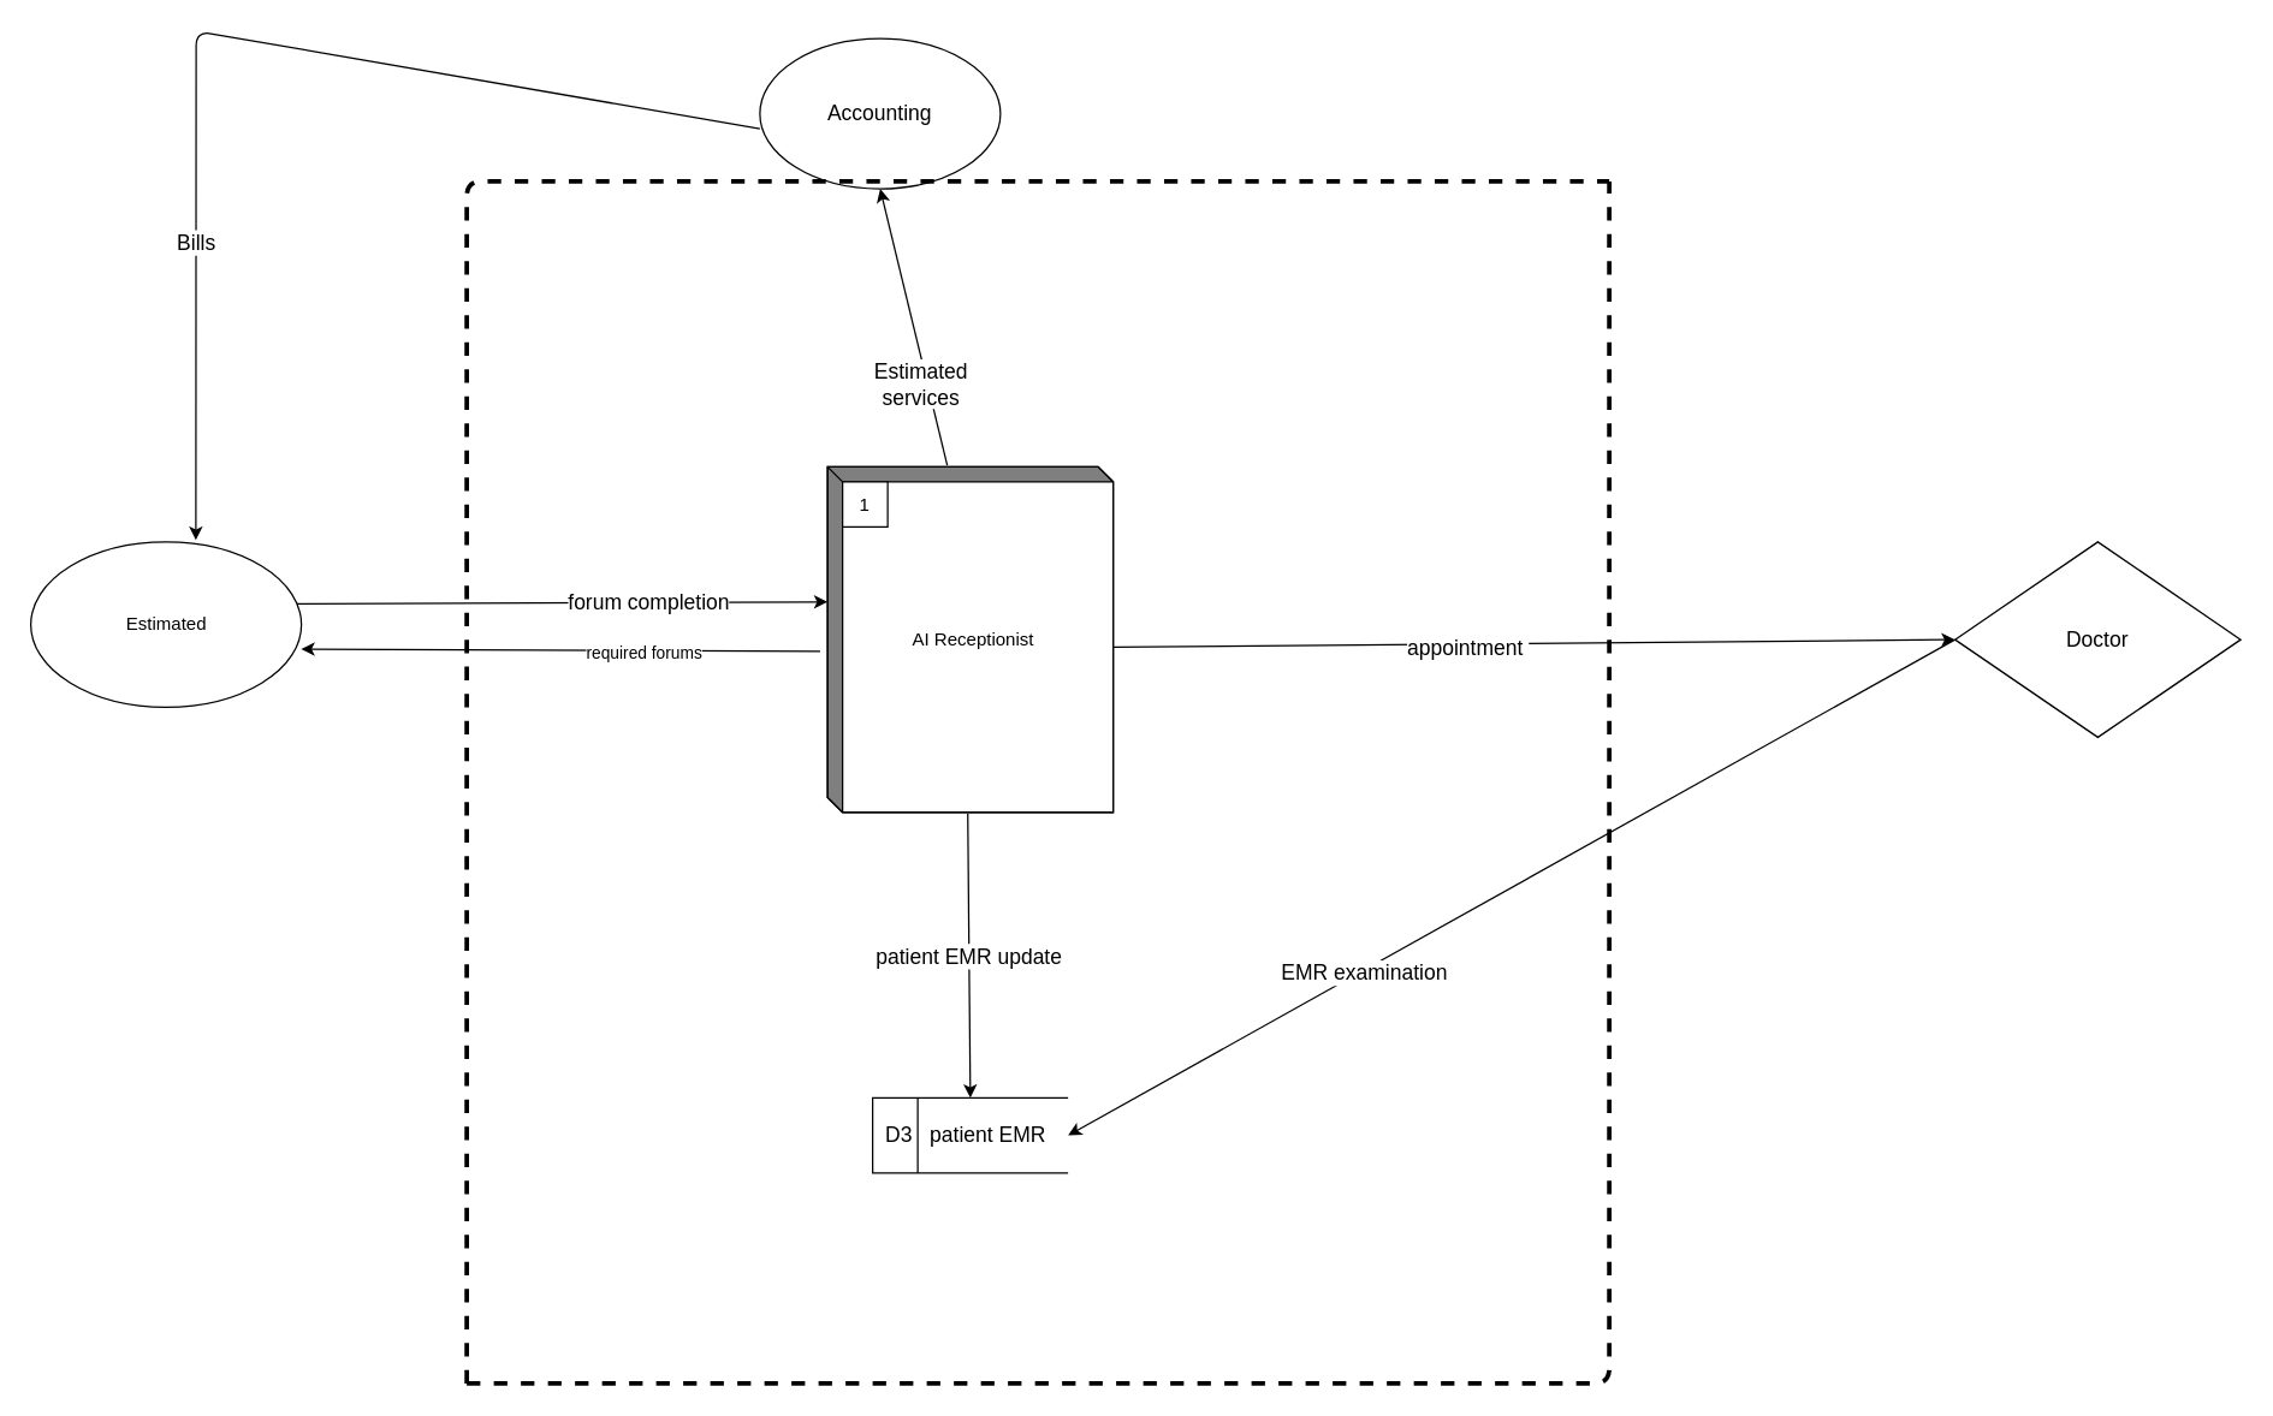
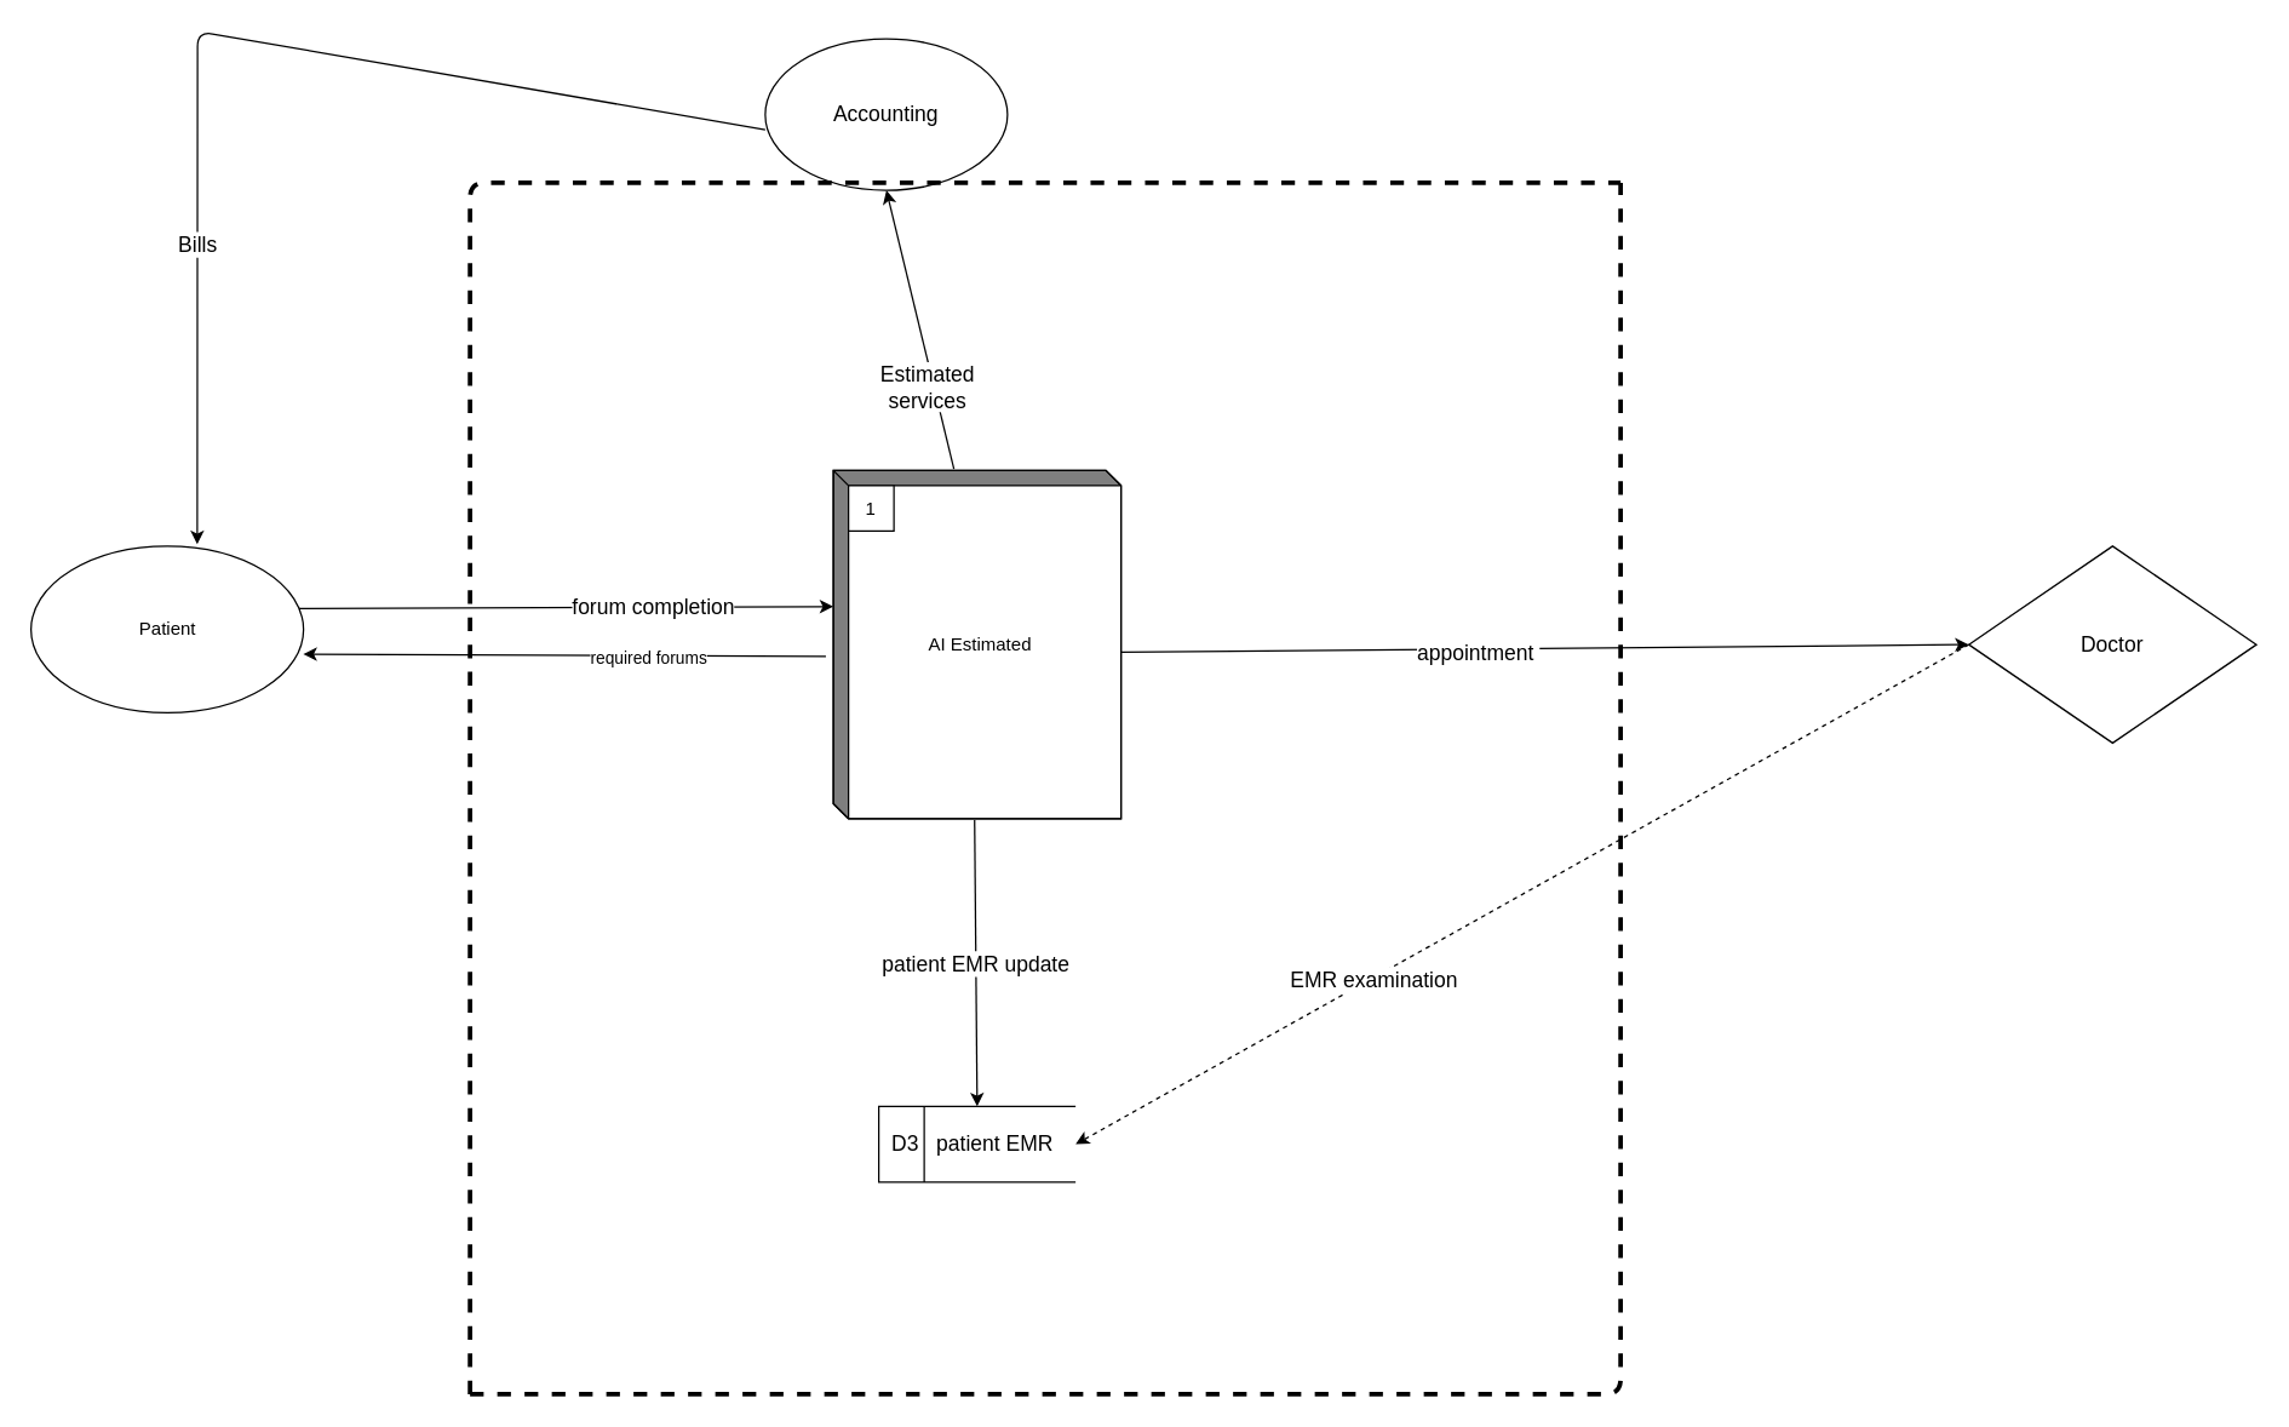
- <mxCell id="4" value="Estimated" style="shape=ellipse;html=1;dashed=0;whitespace=wrap;perimeter=ellipsePerimeter;rounded=0;strokeColor=default;fillColor=default;gradientColor=none;" parent="1" vertex="1"><mxGeometry x="20" y="360" width="180" height="110" as="geometry" /></mxCell>
+ <mxCell id="4" value="Patient" style="shape=ellipse;html=1;dashed=0;whitespace=wrap;perimeter=ellipsePerimeter;rounded=0;strokeColor=default;fillColor=default;gradientColor=none;" parent="1" vertex="1"><mxGeometry x="20" y="360" width="180" height="110" as="geometry" /></mxCell>
- <mxCell id="11" value="&amp;nbsp;AI Receptionist" style="html=1;dashed=0;whitespace=wrap;shape=mxgraph.dfd.externalEntity" parent="1" vertex="1"><mxGeometry x="550" y="310" width="190" height="230" as="geometry" /></mxCell>
+ <mxCell id="11" value="&amp;nbsp;AI Estimated" style="html=1;dashed=0;whitespace=wrap;shape=mxgraph.dfd.externalEntity" parent="1" vertex="1"><mxGeometry x="550" y="310" width="190" height="230" as="geometry" /></mxCell>
- <mxCell id="14" style="edgeStyle=none;html=1;exitX=0;exitY=0.5;exitDx=0;exitDy=0;entryX=1;entryY=0.5;entryDx=0;entryDy=0;strokeWidth=1;fontSize=14;" parent="1" source="16" target="13" edge="1"><mxGeometry relative="1" as="geometry" /></mxCell>
+ <mxCell id="14" style="edgeStyle=none;html=1;exitX=0;exitY=0.5;exitDx=0;exitDy=0;entryX=1;entryY=0.5;entryDx=0;entryDy=0;strokeWidth=1;fontSize=14;dashed=1;" parent="1" source="16" target="13" edge="1"><mxGeometry relative="1" as="geometry" /></mxCell>
